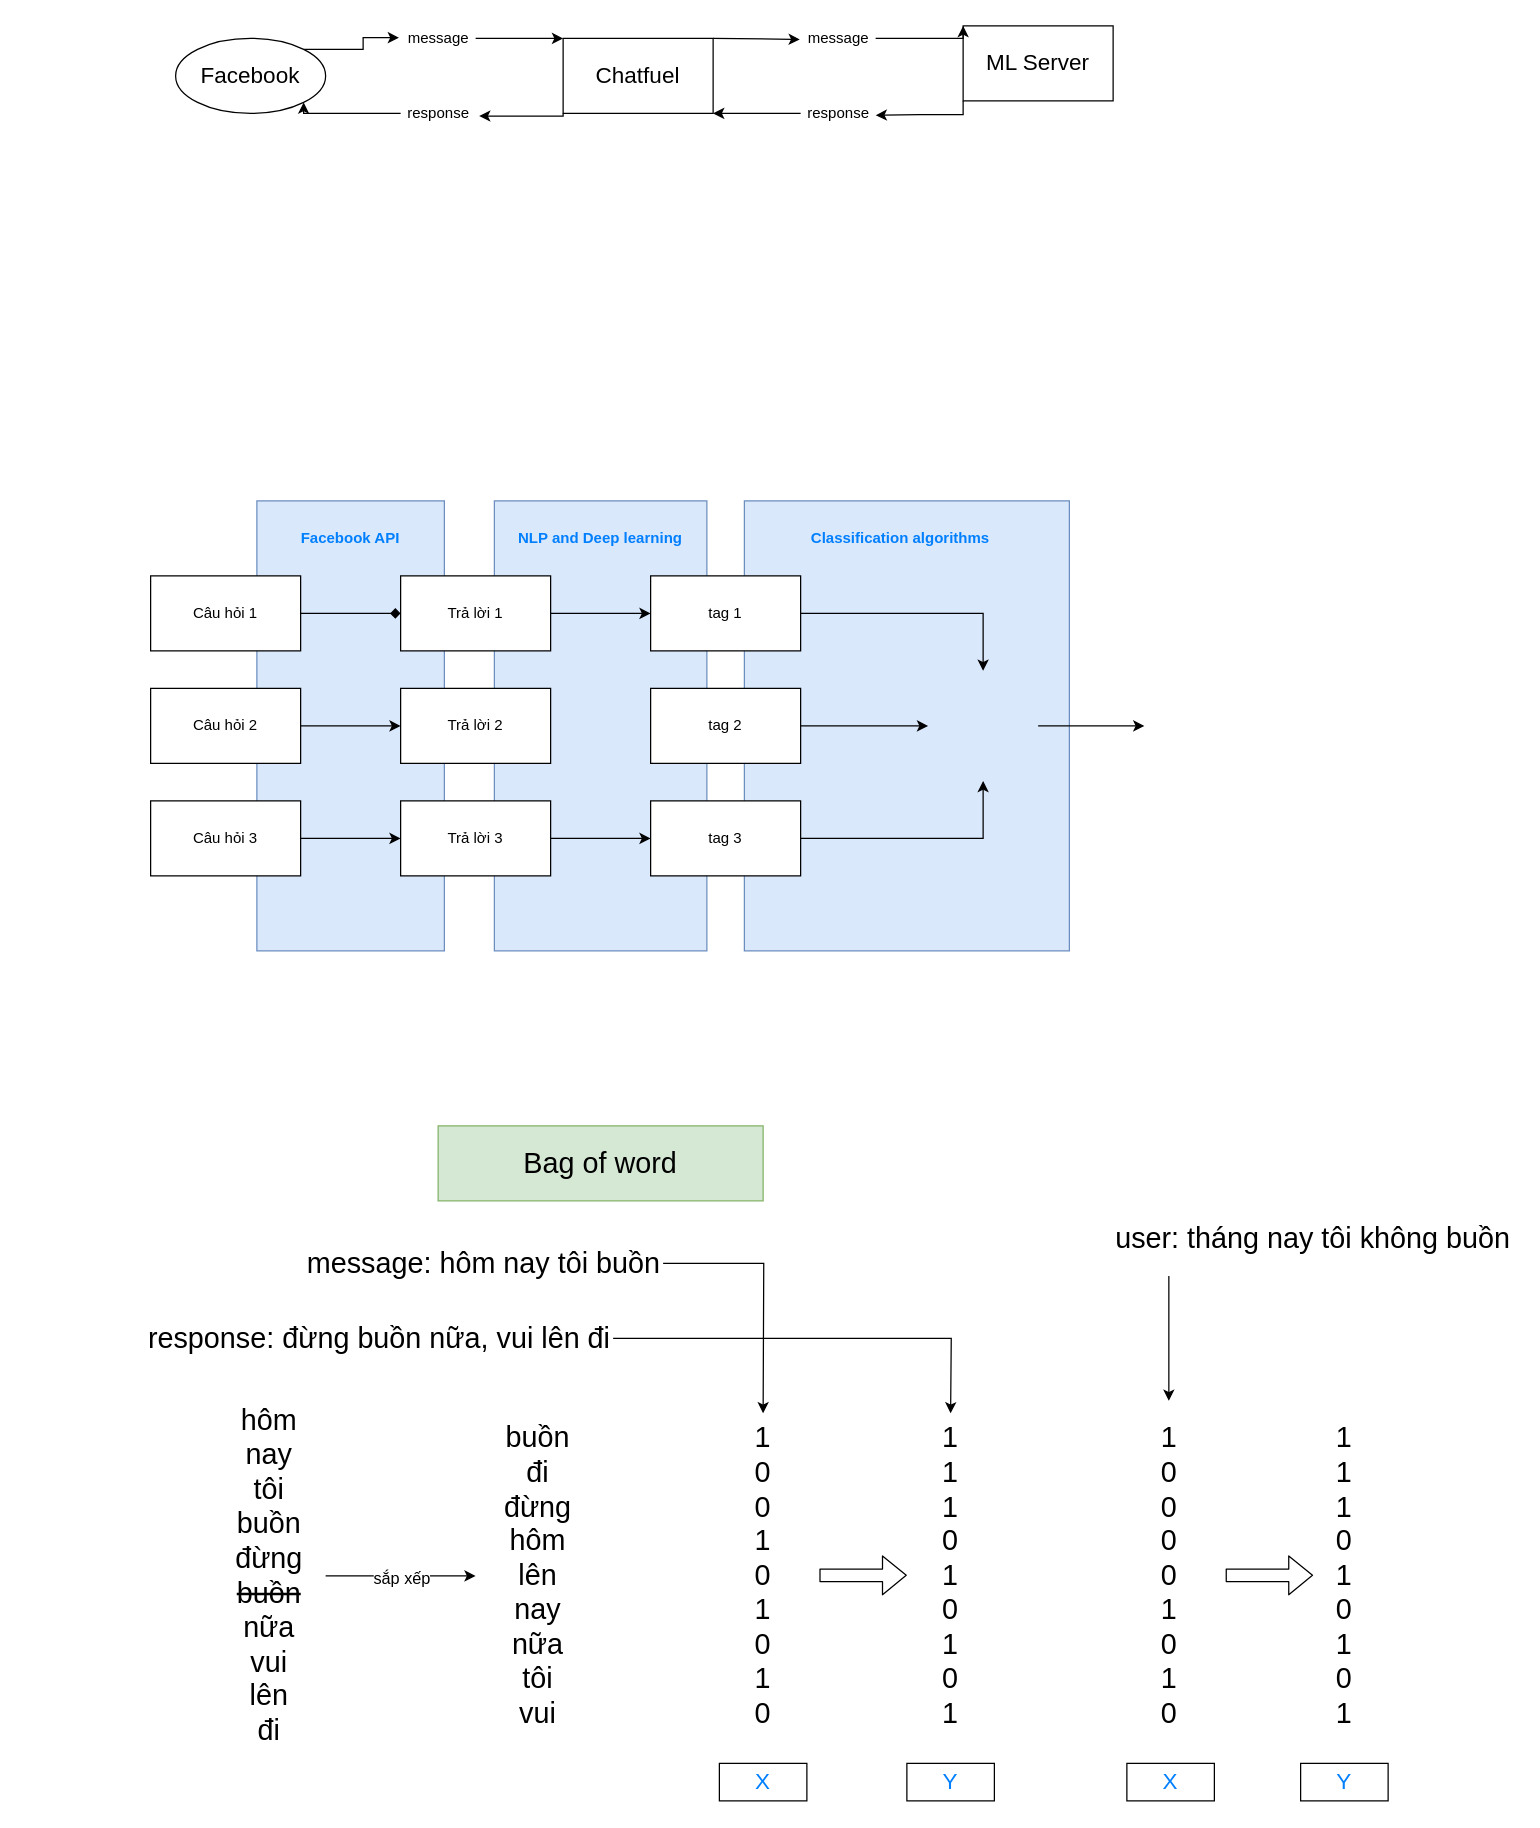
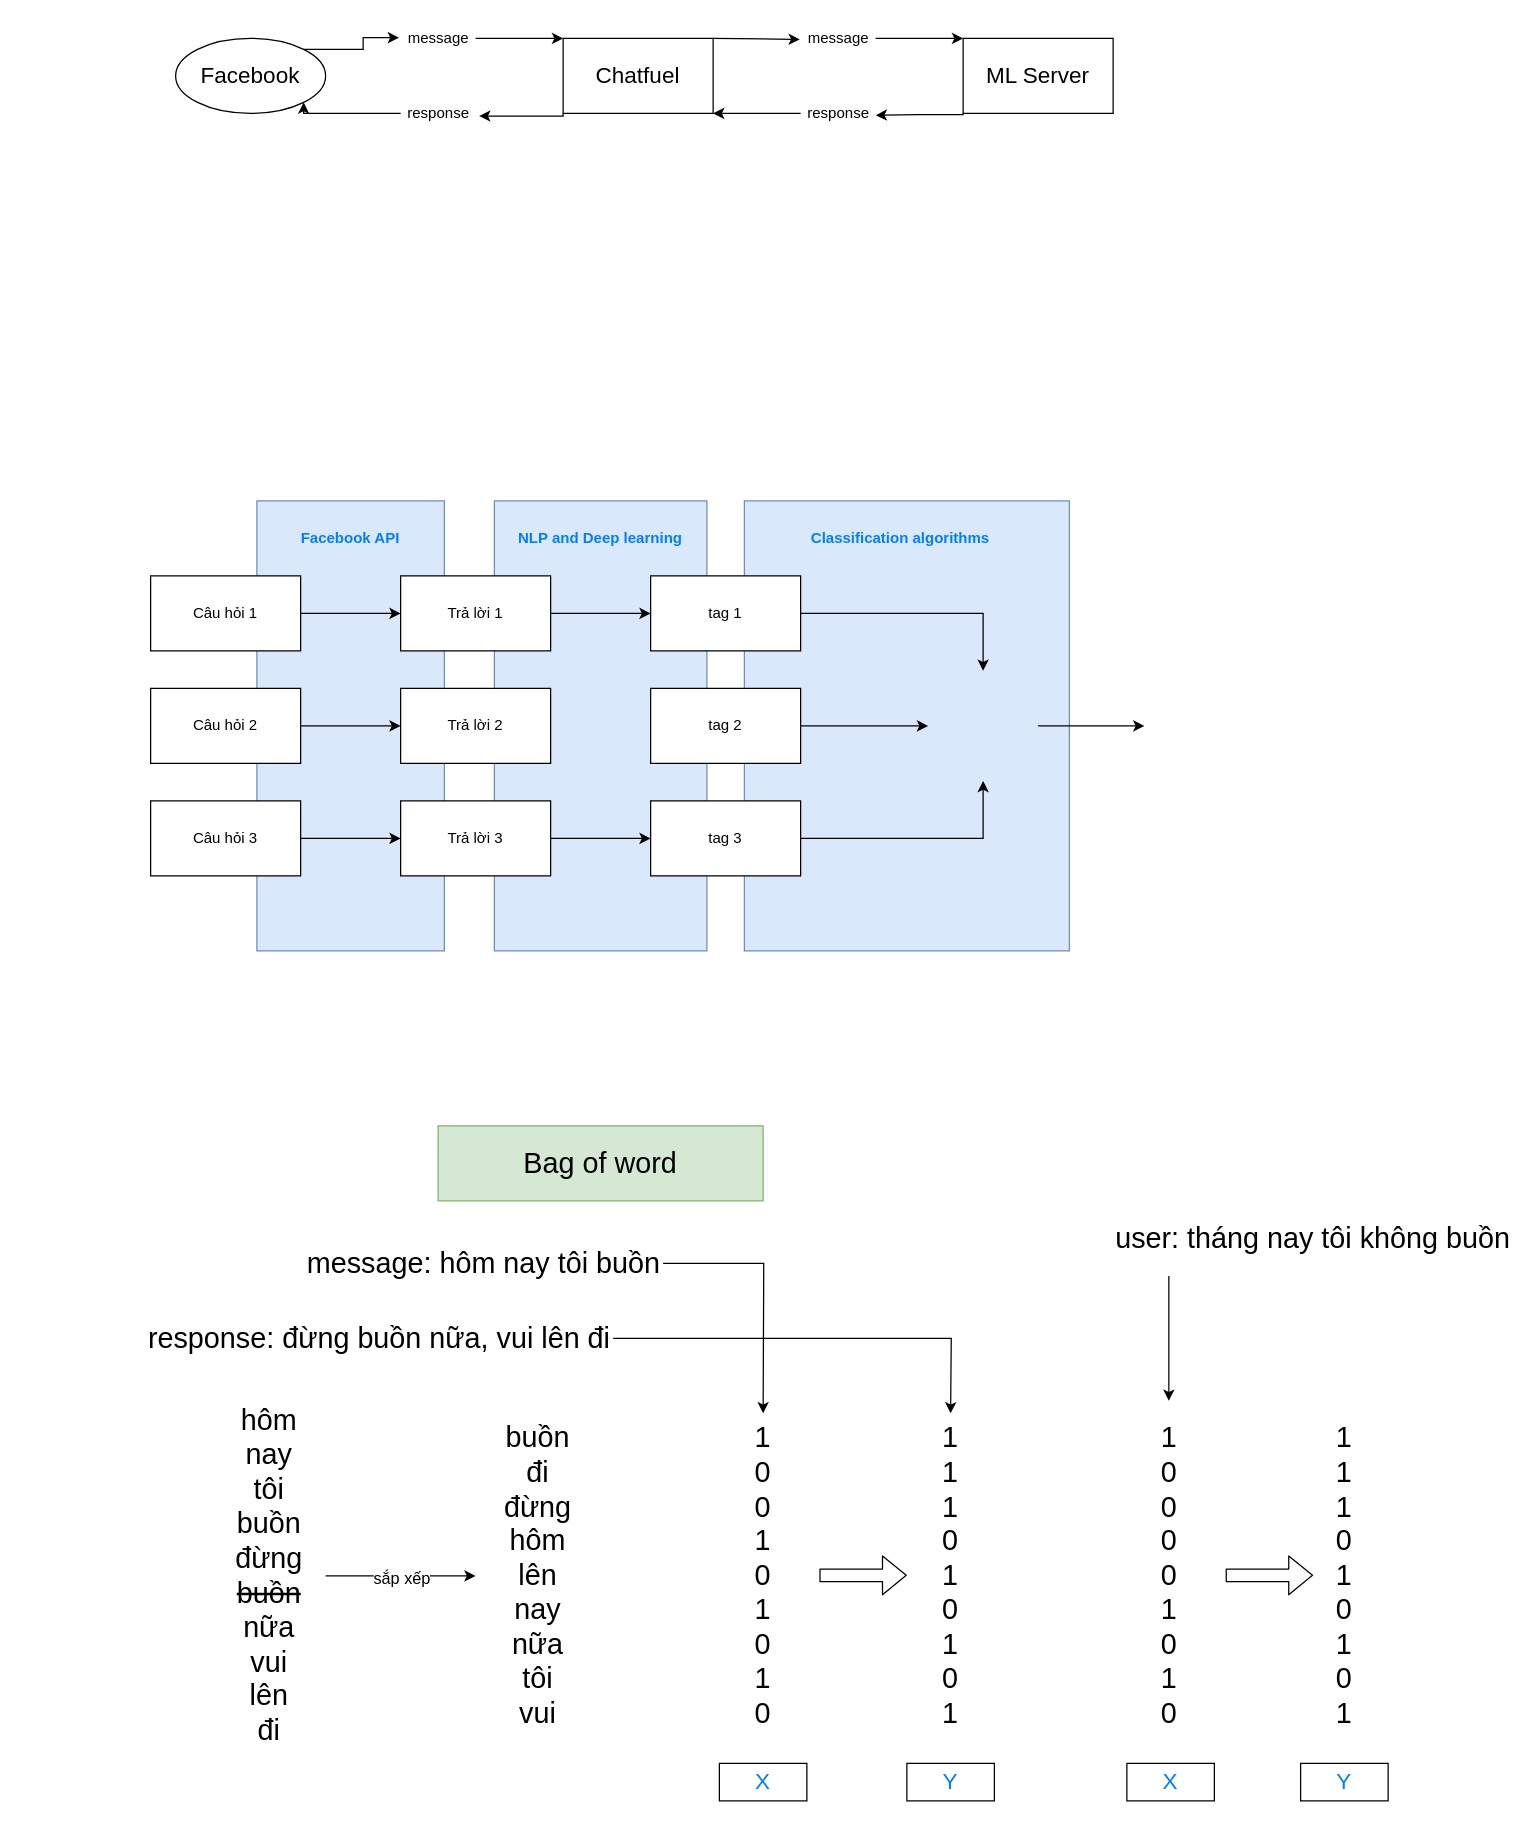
- <mxCell id="7" value="ML Server" style="rounded=0;whiteSpace=wrap;html=1;fontSize=18;align=center;" parent="1" vertex="1"><mxGeometry x="770" y="20" width="120" height="60" as="geometry" /></mxCell>
+ <mxCell id="7" value="ML Server" style="rounded=0;whiteSpace=wrap;html=1;fontSize=18;align=center;" parent="1" vertex="1"><mxGeometry x="770" y="30" width="120" height="60" as="geometry" /></mxCell>
- <mxCell id="32" style="edgeStyle=orthogonalEdgeStyle;rounded=0;orthogonalLoop=1;jettySize=auto;html=1;entryX=0;entryY=0.5;entryDx=0;entryDy=0;endArrow=diamond;" edge="1" parent="1" source="33" target="39"><mxGeometry relative="1" as="geometry" /></mxCell>
+ <mxCell id="32" style="edgeStyle=orthogonalEdgeStyle;rounded=0;orthogonalLoop=1;jettySize=auto;html=1;entryX=0;entryY=0.5;entryDx=0;entryDy=0;" edge="1" parent="1" source="33" target="39"><mxGeometry relative="1" as="geometry" /></mxCell>
